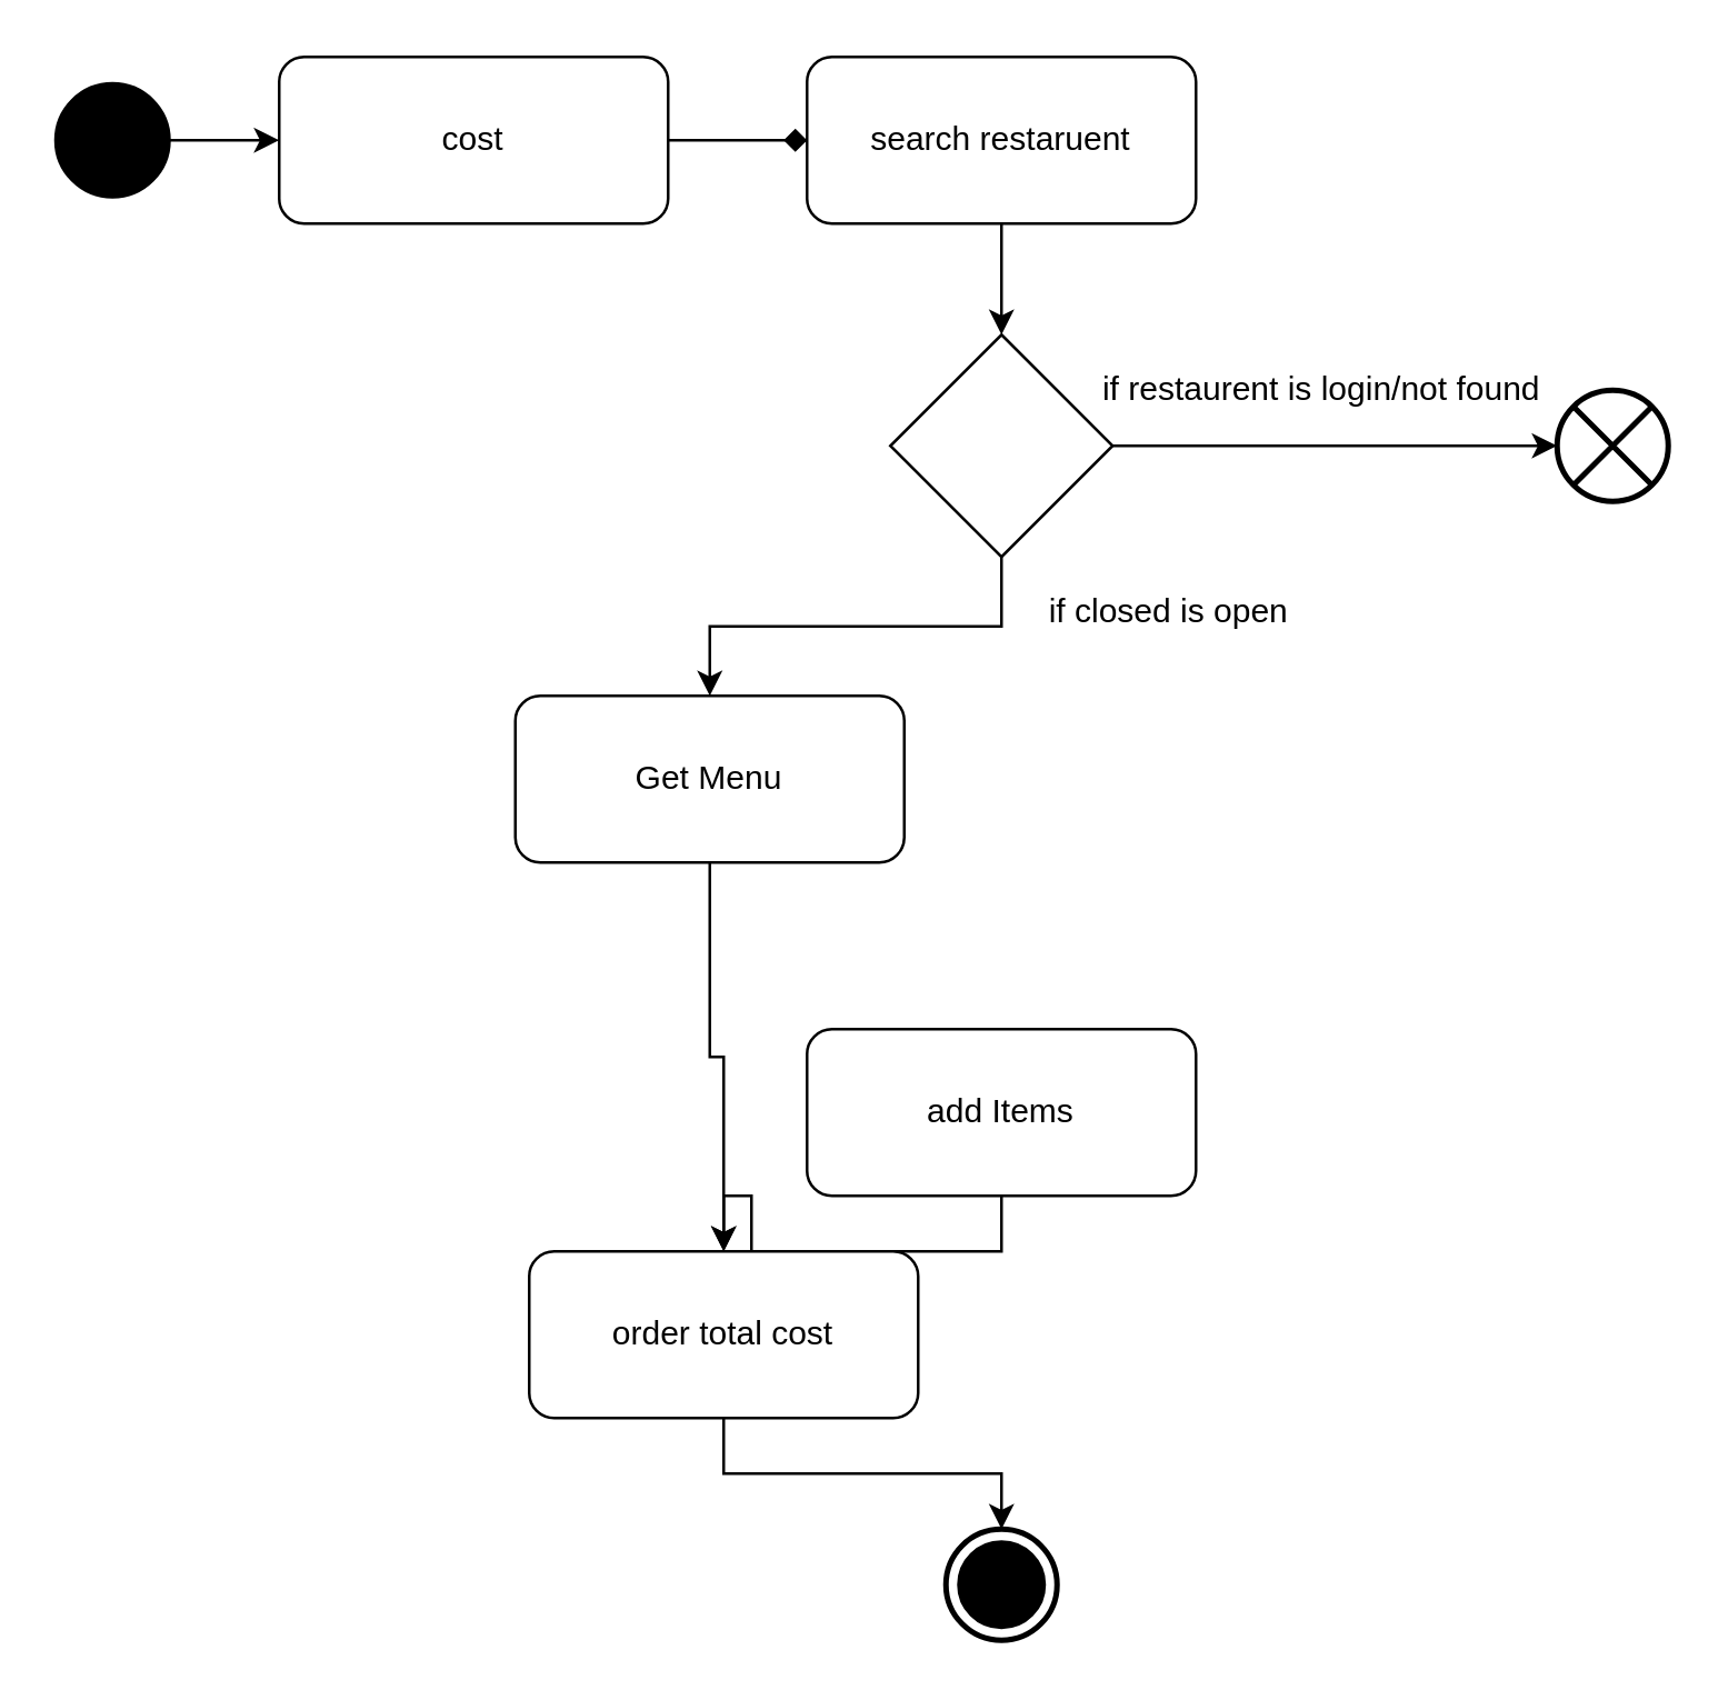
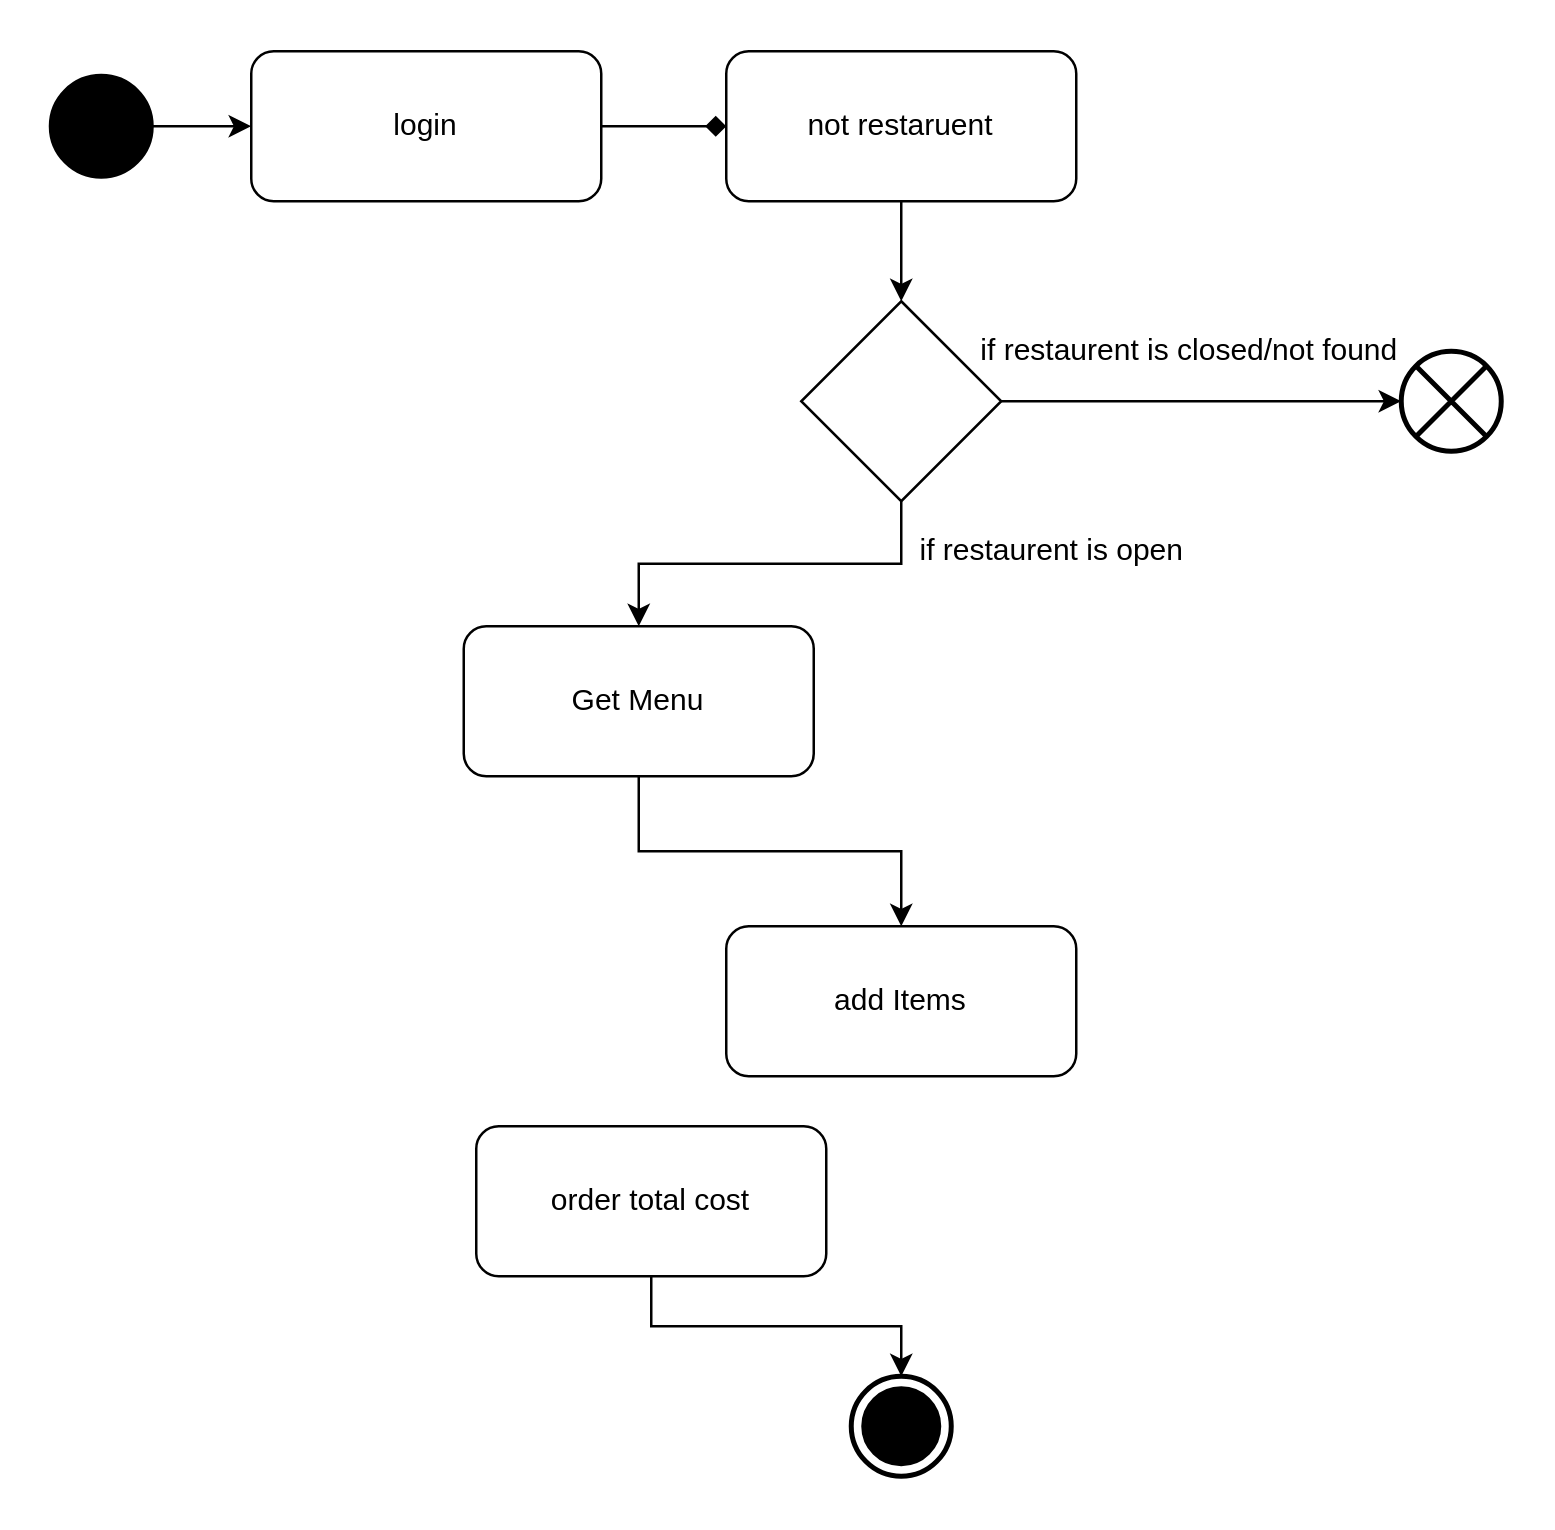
- <mxCell id="7" value="cost" style="shape=rect;html=1;rounded=1;whiteSpace=wrap;align=center;" vertex="1" parent="1"><mxGeometry x="100" y="20" width="140" height="60" as="geometry" /></mxCell>
+ <mxCell id="7" value="login" style="shape=rect;html=1;rounded=1;whiteSpace=wrap;align=center;" vertex="1" parent="1"><mxGeometry x="100" y="20" width="140" height="60" as="geometry" /></mxCell>
- <mxCell id="9" value="search restaruent" style="shape=rect;html=1;rounded=1;whiteSpace=wrap;align=center;" vertex="1" parent="1"><mxGeometry x="290" y="20" width="140" height="60" as="geometry" /></mxCell>
+ <mxCell id="9" value="not restaruent" style="shape=rect;html=1;rounded=1;whiteSpace=wrap;align=center;" vertex="1" parent="1"><mxGeometry x="290" y="20" width="140" height="60" as="geometry" /></mxCell>
- <mxCell id="16" value="if restaurent is login/not found" style="text;html=1;align=center;verticalAlign=middle;resizable=0;points=[];autosize=1;" vertex="1" parent="1"><mxGeometry x="380" y="130" width="190" height="20" as="geometry" /></mxCell>
+ <mxCell id="16" value="if restaurent is closed/not found" style="text;html=1;align=center;verticalAlign=middle;resizable=0;points=[];autosize=1;" vertex="1" parent="1"><mxGeometry x="380" y="130" width="190" height="20" as="geometry" /></mxCell>
- <mxCell id="19" value="if closed is open" style="text;html=1;align=center;verticalAlign=middle;resizable=0;points=[];autosize=1;" vertex="1" parent="1"><mxGeometry x="360" y="210" width="120" height="20" as="geometry" /></mxCell>
+ <mxCell id="19" value="if restaurent is open" style="text;html=1;align=center;verticalAlign=middle;resizable=0;points=[];autosize=1;" vertex="1" parent="1"><mxGeometry x="360" y="210" width="120" height="20" as="geometry" /></mxCell>
- <mxCell id="10" value="" style="edgeStyle=orthogonalEdgeStyle;rounded=0;orthogonalLoop=1;jettySize=auto;html=1;" edge="1" parent="1" source="11" target="14"><mxGeometry relative="1" as="geometry" /></mxCell>
+ <mxCell id="10" value="" style="edgeStyle=orthogonalEdgeStyle;rounded=0;orthogonalLoop=1;jettySize=auto;html=1;" edge="1" parent="1" source="11" target="13"><mxGeometry relative="1" as="geometry" /></mxCell>
- <mxCell id="12" value="" style="edgeStyle=orthogonalEdgeStyle;rounded=0;orthogonalLoop=1;jettySize=auto;html=1;" edge="1" parent="1" source="13" target="14"><mxGeometry relative="1" as="geometry" /></mxCell>
